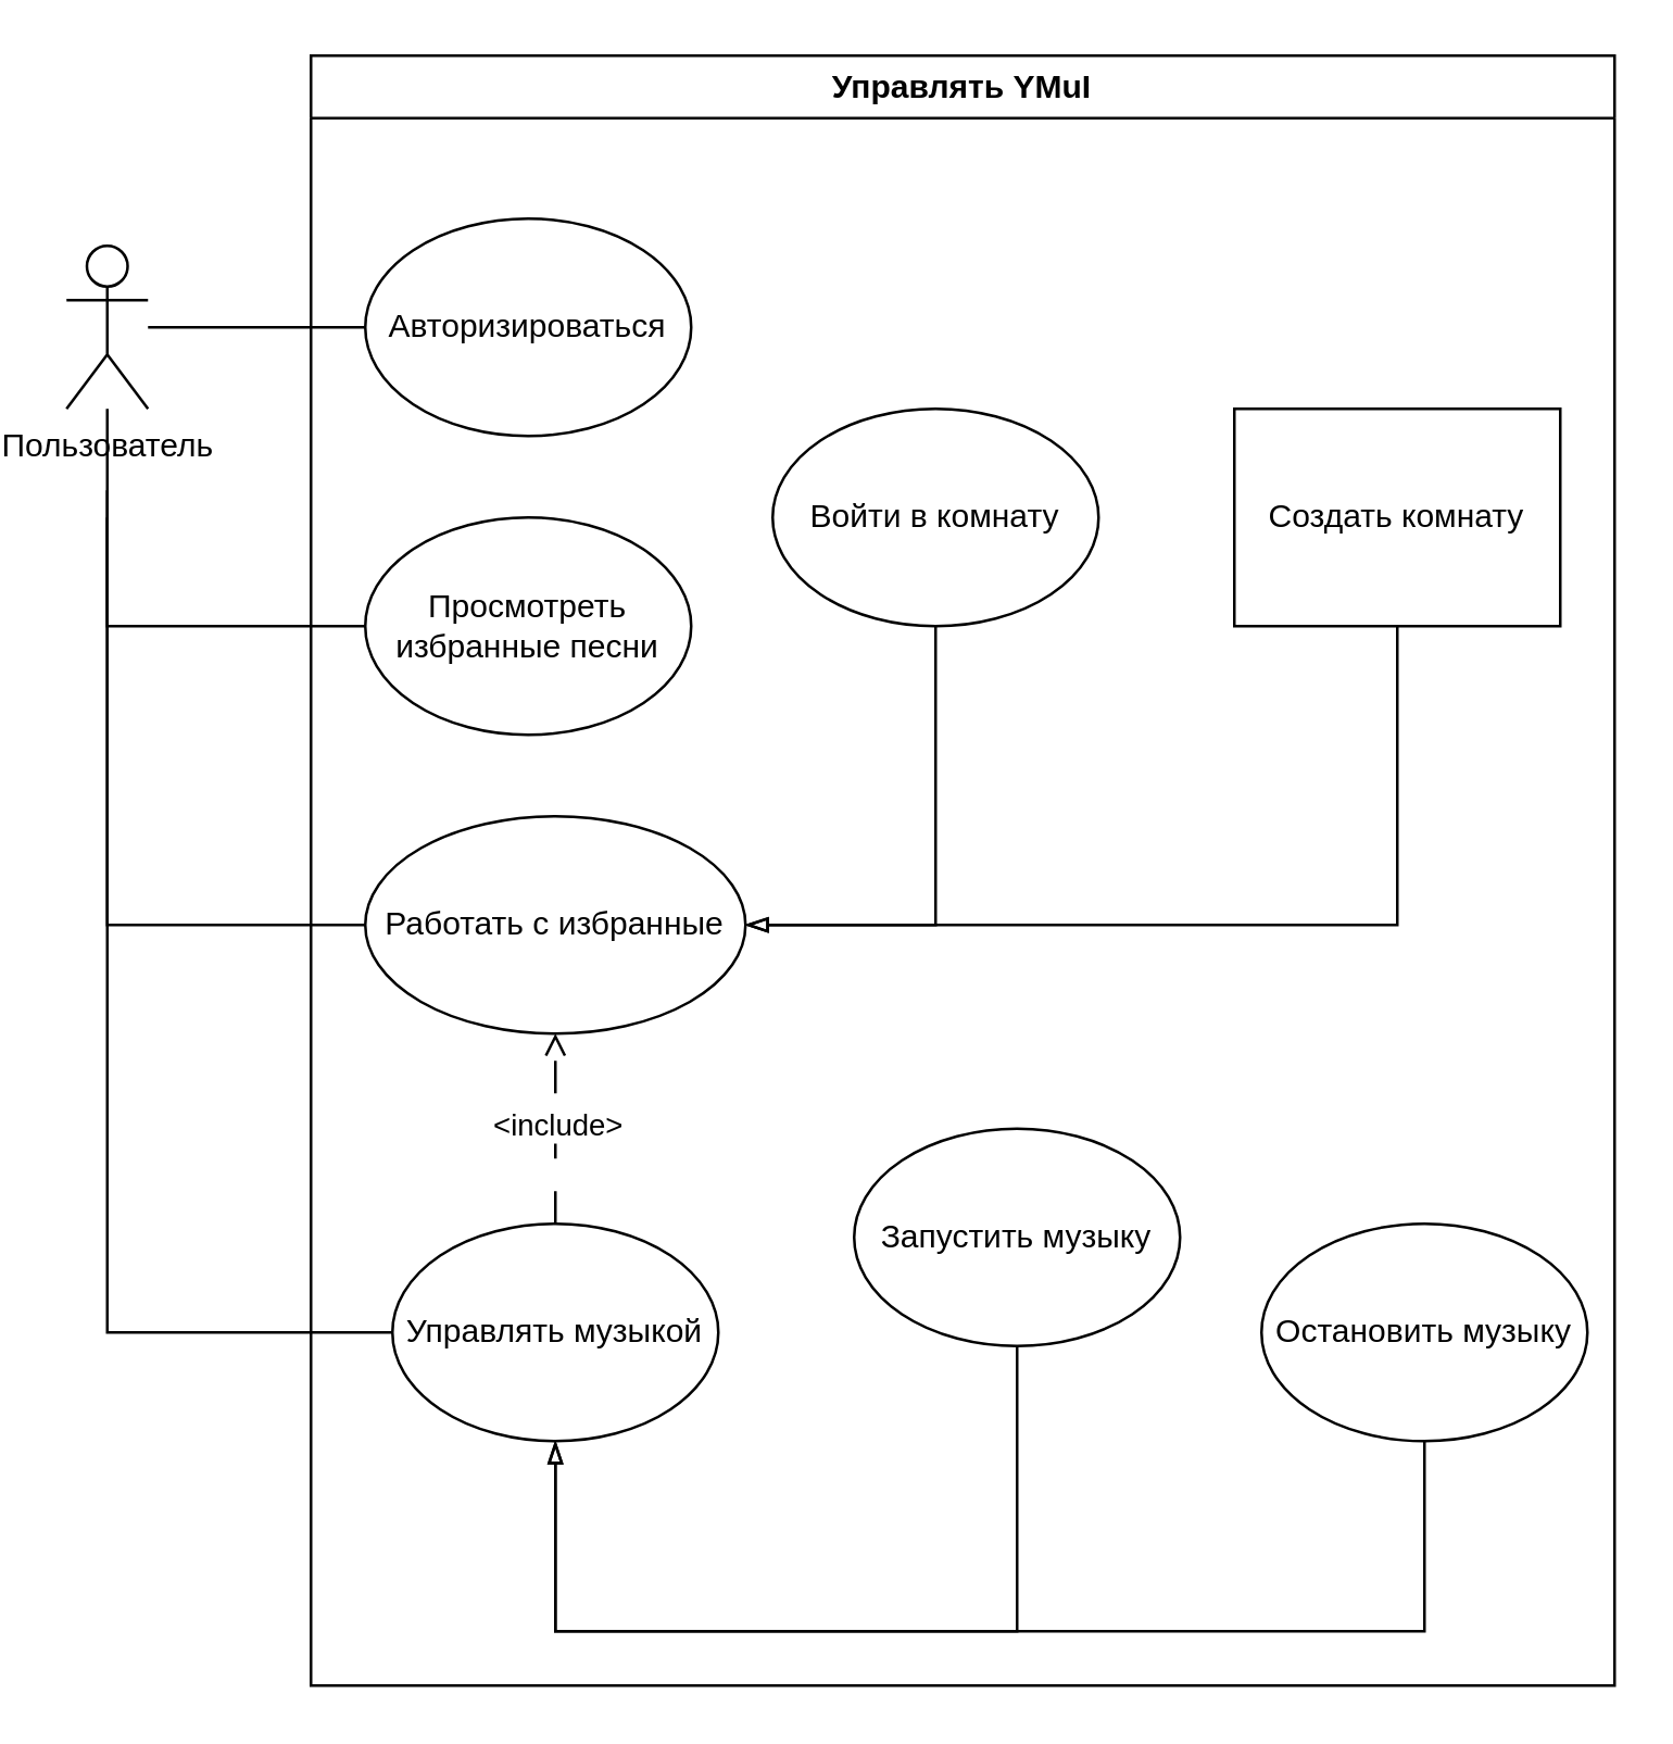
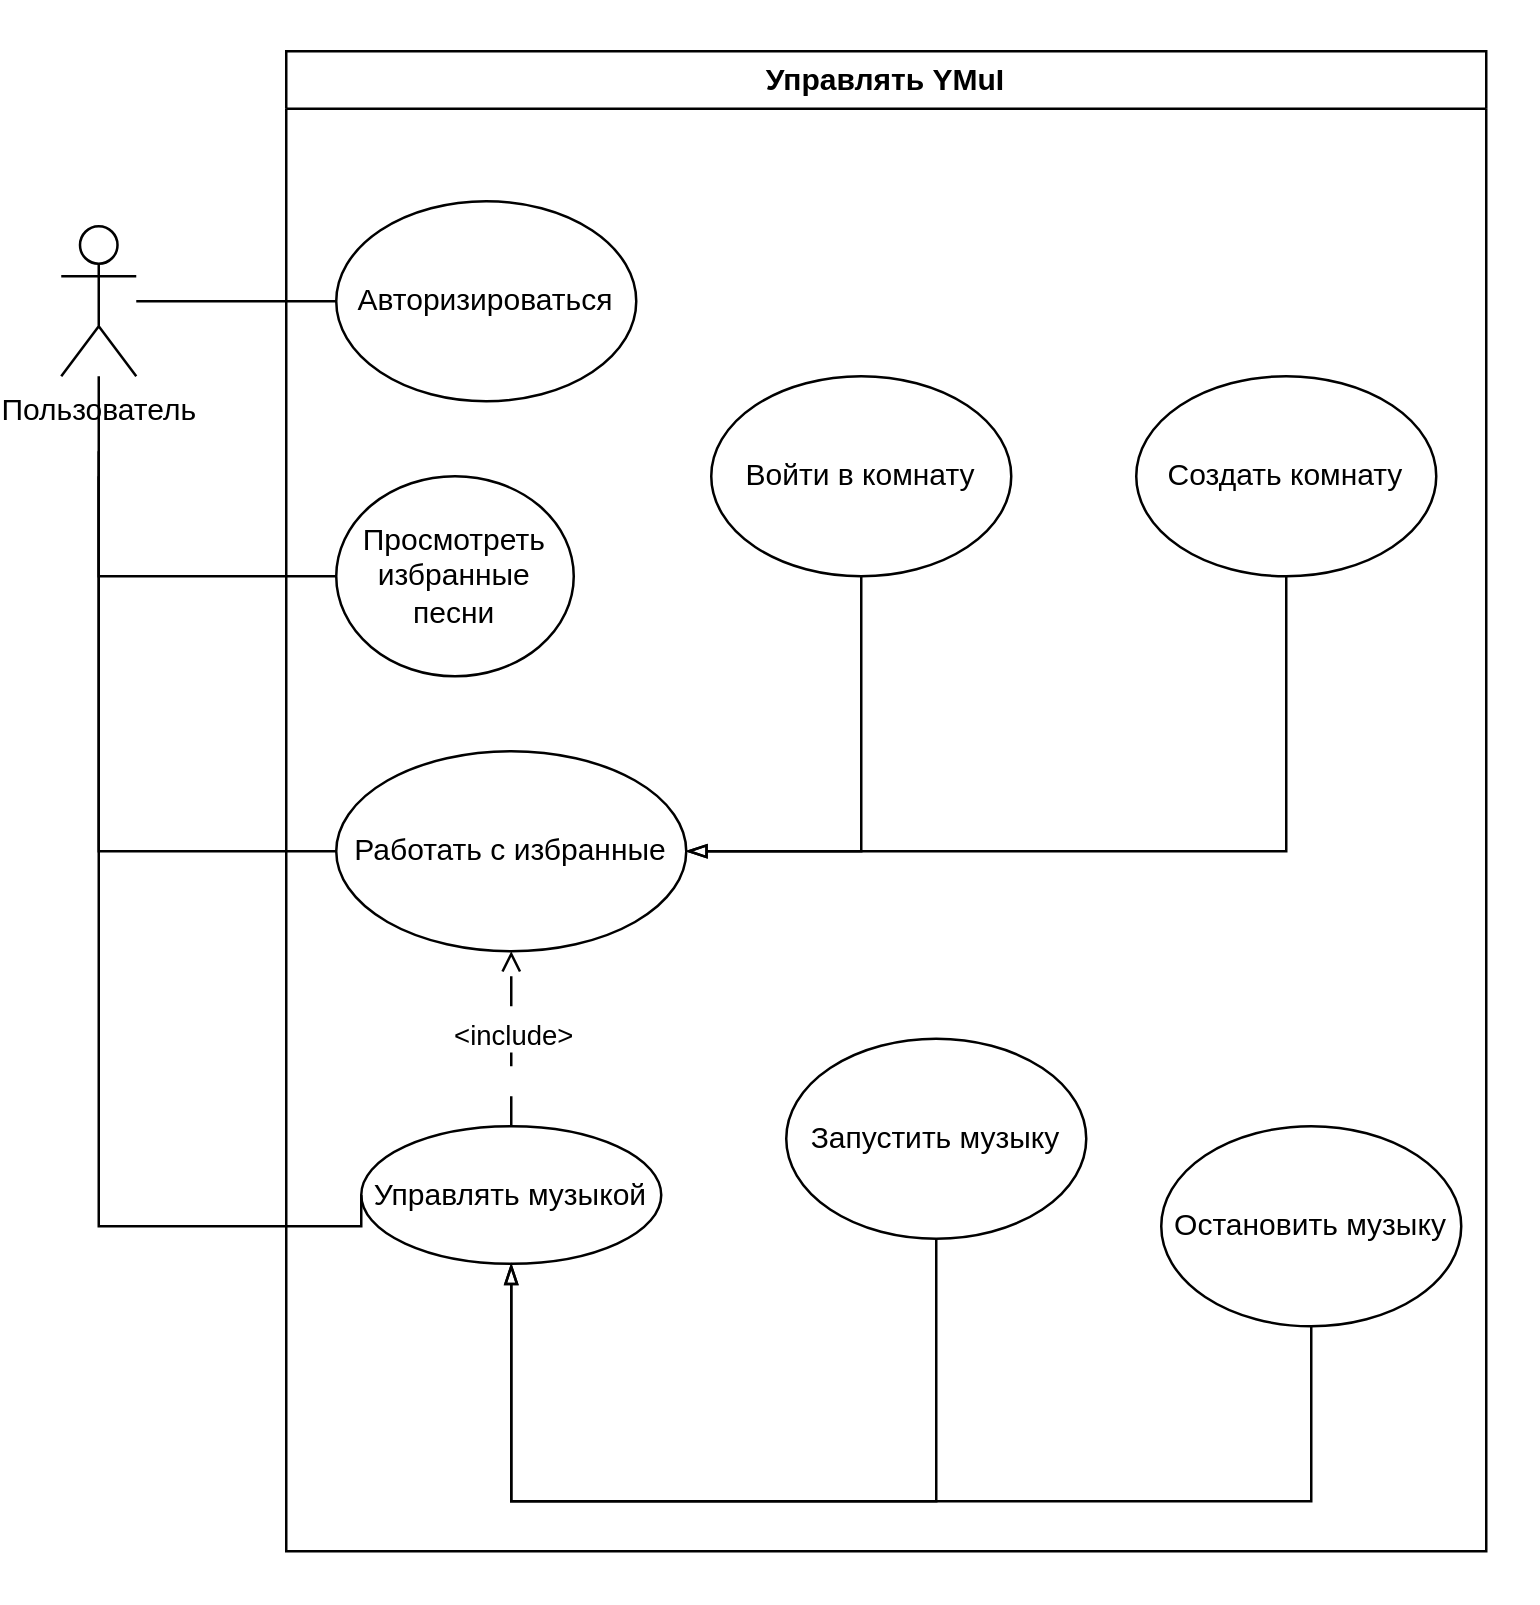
- <mxCell id="7" value="Создать комнату" style="whiteSpace=wrap;html=1;rounded=0;" vertex="1" parent="2"><mxGeometry x="340" y="130" width="120" height="80" as="geometry" /></mxCell>
+ <mxCell id="7" value="Создать комнату" style="ellipse;whiteSpace=wrap;html=1;" vertex="1" parent="2"><mxGeometry x="340" y="130" width="120" height="80" as="geometry" /></mxCell>
- <mxCell id="4" value="Просмотреть избранные песни" style="ellipse;whiteSpace=wrap;html=1;" vertex="1" parent="2"><mxGeometry x="20" y="170" width="120" height="80" as="geometry" /></mxCell>
+ <mxCell id="4" value="Просмотреть избранные песни" style="ellipse;whiteSpace=wrap;html=1;" vertex="1" parent="2"><mxGeometry x="20" y="170" width="95" height="80" as="geometry" /></mxCell>
- <mxCell id="12" value="Управлять музыкой" style="ellipse;whiteSpace=wrap;html=1;" vertex="1" parent="2"><mxGeometry x="30" y="430" width="120" height="80" as="geometry" /></mxCell>
+ <mxCell id="12" value="Управлять музыкой" style="ellipse;whiteSpace=wrap;html=1;" vertex="1" parent="2"><mxGeometry x="30" y="430" width="120" height="55" as="geometry" /></mxCell>
